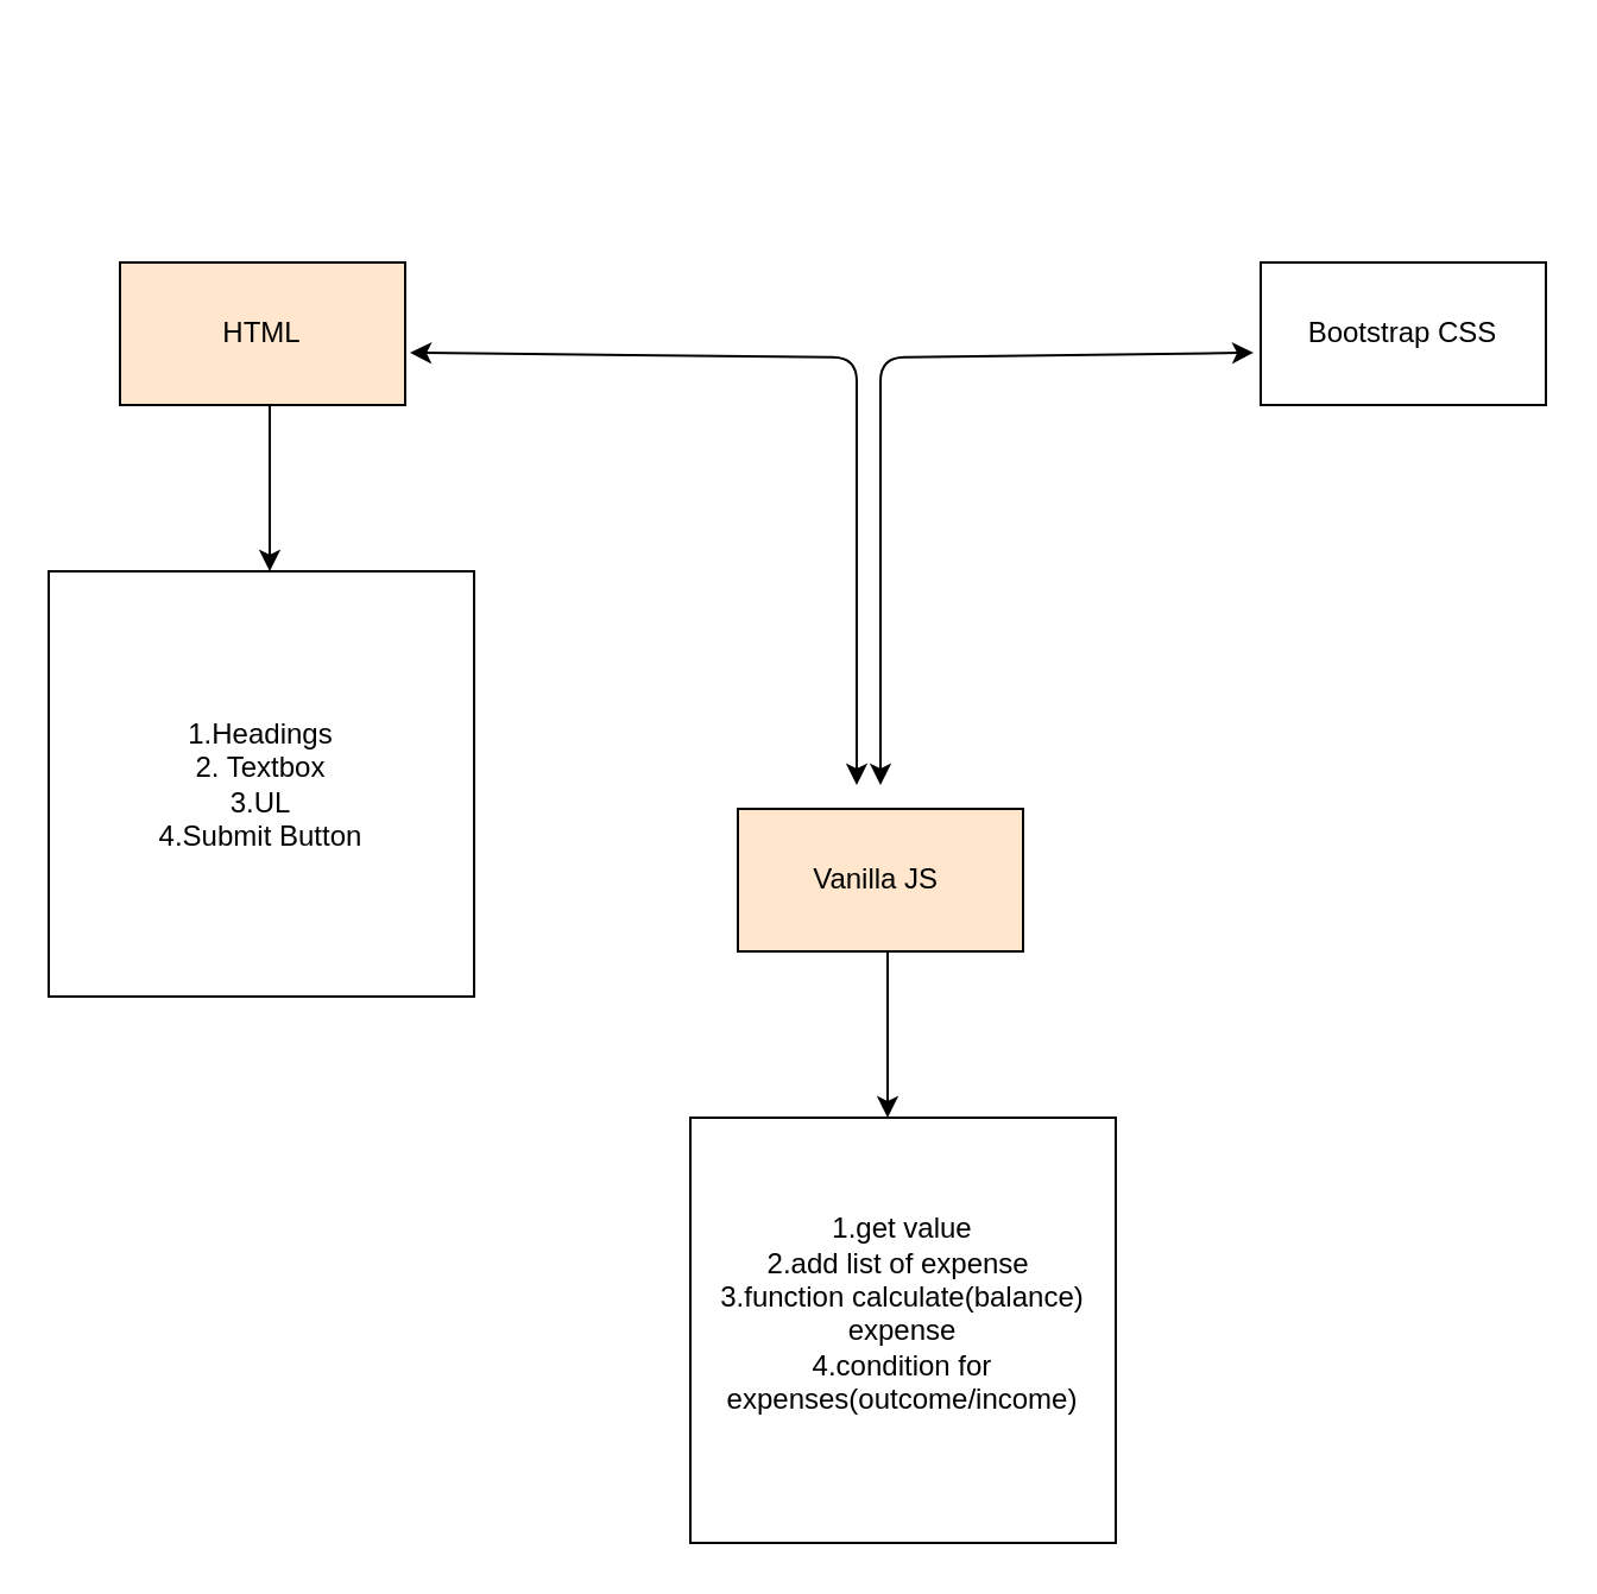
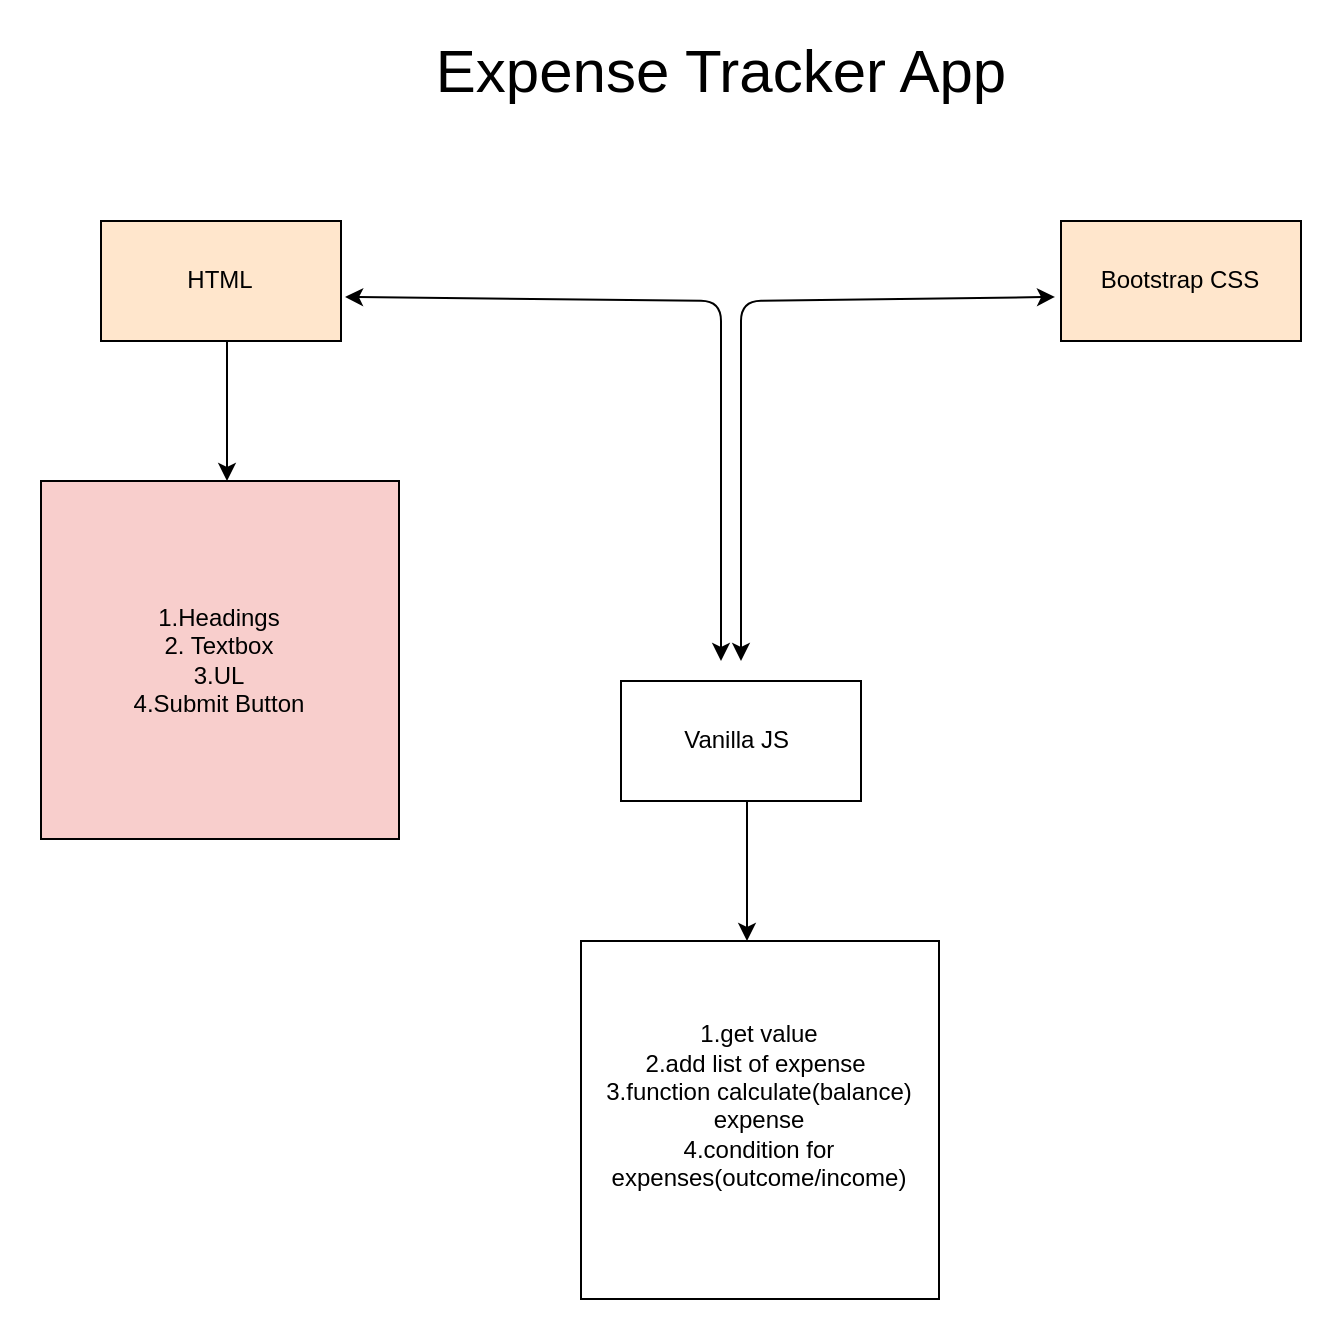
+ <mxCell id="5" value="&lt;font style=&quot;font-size: 30px&quot;&gt;Expense Tracker App&lt;/font&gt;" style="text;html=1;align=center;verticalAlign=middle;resizable=0;points=[];autosize=1;" vertex="1" parent="1"><mxGeometry x="210" y="20" width="300" height="30" as="geometry" /></mxCell>
- <mxCell id="3" value="Bootstrap CSS" style="whiteSpace=wrap;html=1;" vertex="1" parent="1"><mxGeometry x="530" y="110" width="120" height="60" as="geometry" /></mxCell>
+ <mxCell id="3" value="Bootstrap CSS" style="whiteSpace=wrap;html=1;fillColor=#ffe6cc;" vertex="1" parent="1"><mxGeometry x="530" y="110" width="120" height="60" as="geometry" /></mxCell>
- <mxCell id="9" value="1.Headings&lt;br&gt;2. Textbox&lt;br&gt;3.UL&lt;br&gt;4.Submit Button" style="whiteSpace=wrap;html=1;aspect=fixed;" vertex="1" parent="1"><mxGeometry x="20" y="240" width="179" height="179" as="geometry" /></mxCell>
+ <mxCell id="9" value="1.Headings&lt;br&gt;2. Textbox&lt;br&gt;3.UL&lt;br&gt;4.Submit Button" style="whiteSpace=wrap;html=1;aspect=fixed;fillColor=#f8cecc;" vertex="1" parent="1"><mxGeometry x="20" y="240" width="179" height="179" as="geometry" /></mxCell>
- <mxCell id="4" value="Vanilla JS&amp;nbsp;" style="whiteSpace=wrap;html=1;fillColor=#ffe6cc;" vertex="1" parent="1"><mxGeometry x="310" y="340" width="120" height="60" as="geometry" /></mxCell>
+ <mxCell id="4" value="Vanilla JS&amp;nbsp;" style="whiteSpace=wrap;html=1;" vertex="1" parent="1"><mxGeometry x="310" y="340" width="120" height="60" as="geometry" /></mxCell>
